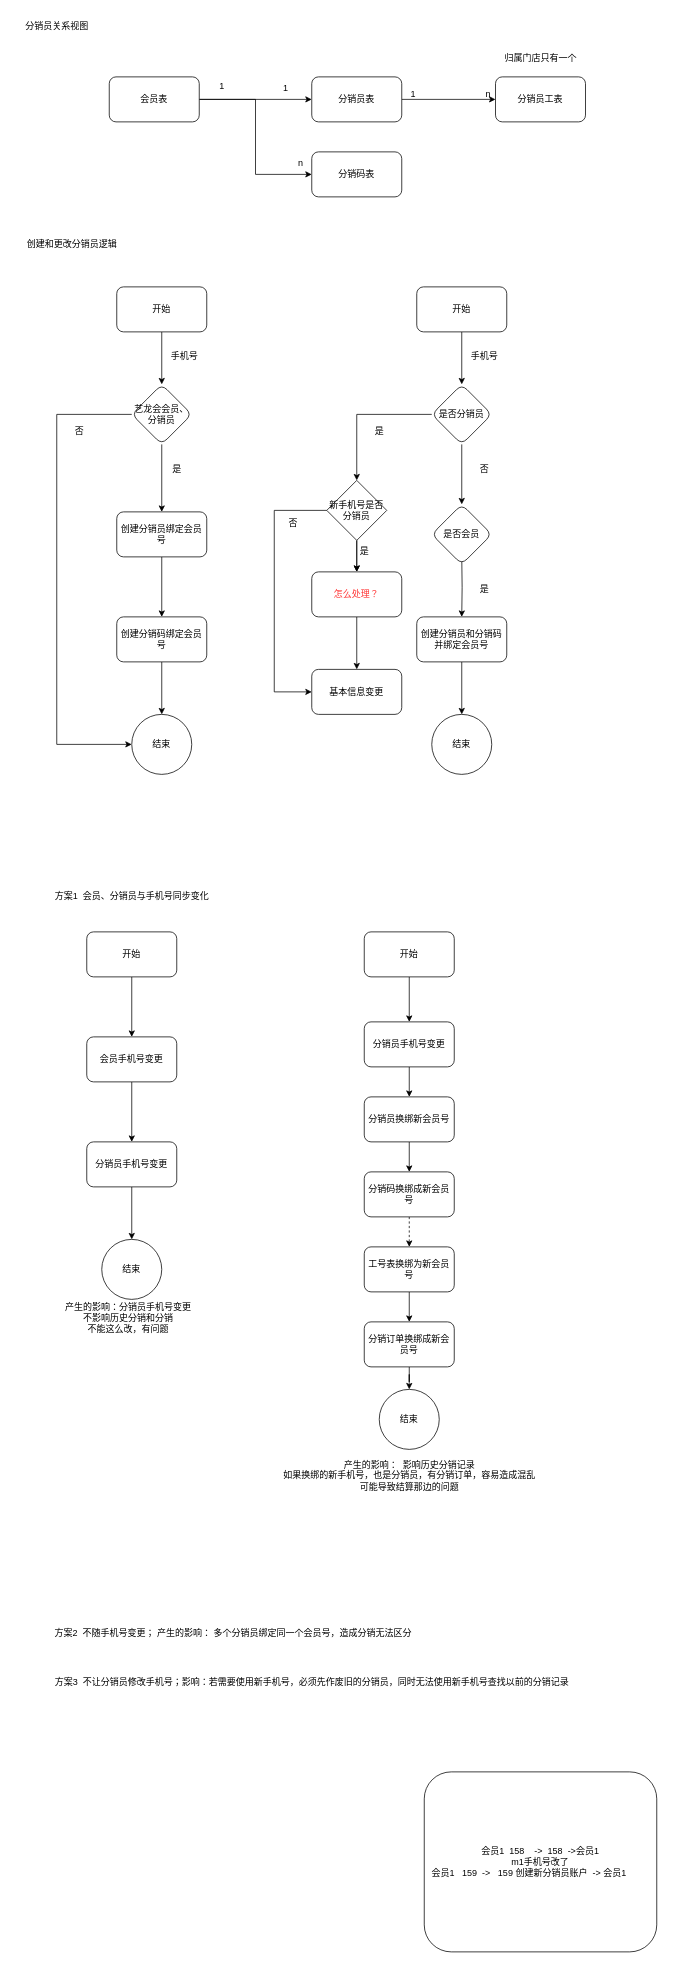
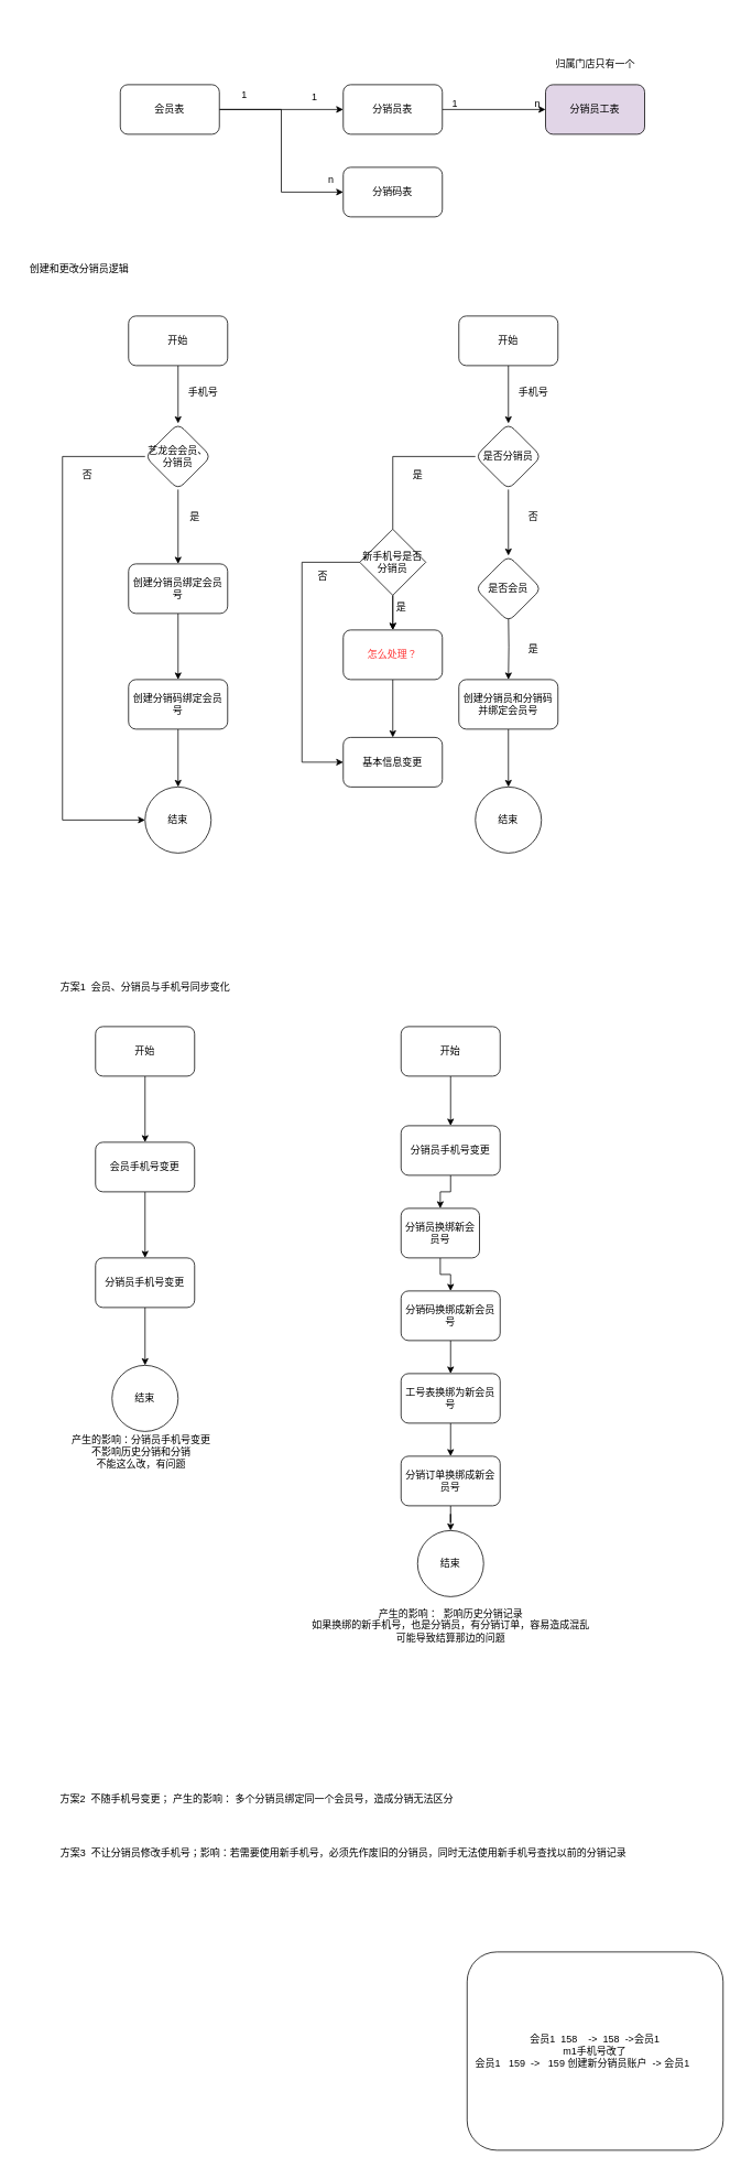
- <mxCell id="57" value="分销员关系视图" style="text;html=1;align=center;verticalAlign=middle;resizable=0;points=[];autosize=1;strokeColor=none;fillColor=none;" vertex="1" parent="1"><mxGeometry x="20" y="20" width="110" height="30" as="geometry" /></mxCell>
- <mxCell id="7" value="分销员工表" style="rounded=1;whiteSpace=wrap;html=1;" vertex="1" parent="1"><mxGeometry x="660" y="102" width="120" height="60" as="geometry" /></mxCell>
+ <mxCell id="7" value="分销员工表" style="rounded=1;whiteSpace=wrap;html=1;fillColor=#e1d5e7;" vertex="1" parent="1"><mxGeometry x="660" y="102" width="120" height="60" as="geometry" /></mxCell>
- <mxCell id="31" style="edgeStyle=orthogonalEdgeStyle;rounded=0;orthogonalLoop=1;jettySize=auto;html=1;" edge="1" parent="1" source="32" target="45"><mxGeometry relative="1" as="geometry"><mxPoint x="475" y="682" as="targetPoint" /></mxGeometry></mxCell>
+ <mxCell id="31" style="edgeStyle=orthogonalEdgeStyle;rounded=0;orthogonalLoop=1;jettySize=auto;html=1;endArrow=none;" edge="1" parent="1" source="32" target="45"><mxGeometry relative="1" as="geometry"><mxPoint x="475" y="682" as="targetPoint" /></mxGeometry></mxCell>
- <mxCell id="67" value="分销员换绑新会员号" style="rounded=1;whiteSpace=wrap;html=1;" vertex="1" parent="1"><mxGeometry x="485" y="1462" width="120" height="60" as="geometry" /></mxCell>
+ <mxCell id="67" value="分销员换绑新会员号" style="rounded=1;whiteSpace=wrap;html=1;" vertex="1" parent="1"><mxGeometry x="485" y="1462" width="95" height="60" as="geometry" /></mxCell>
- <mxCell id="68" value="" style="edgeStyle=orthogonalEdgeStyle;rounded=0;orthogonalLoop=1;jettySize=auto;html=1;dashed=1;" edge="1" parent="1" source="69" target="71"><mxGeometry relative="1" as="geometry" /></mxCell>
+ <mxCell id="68" value="" style="edgeStyle=orthogonalEdgeStyle;rounded=0;orthogonalLoop=1;jettySize=auto;html=1;" edge="1" parent="1" source="69" target="71"><mxGeometry relative="1" as="geometry" /></mxCell>
